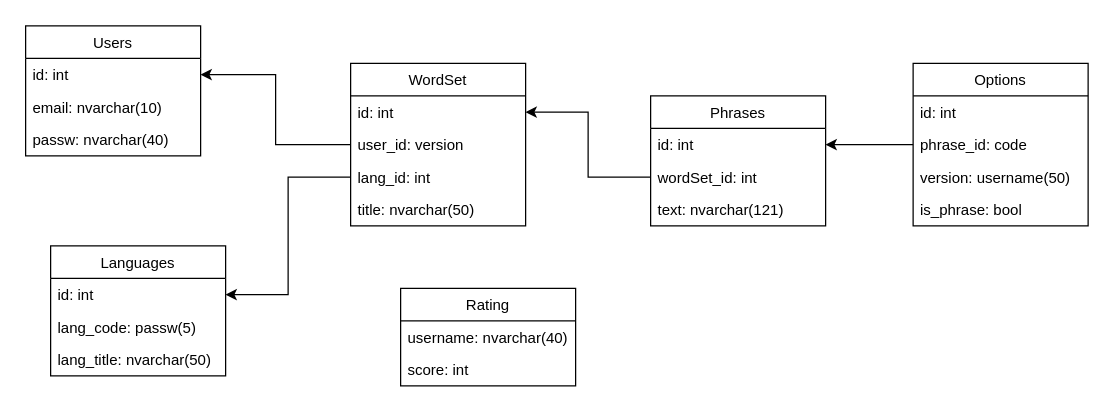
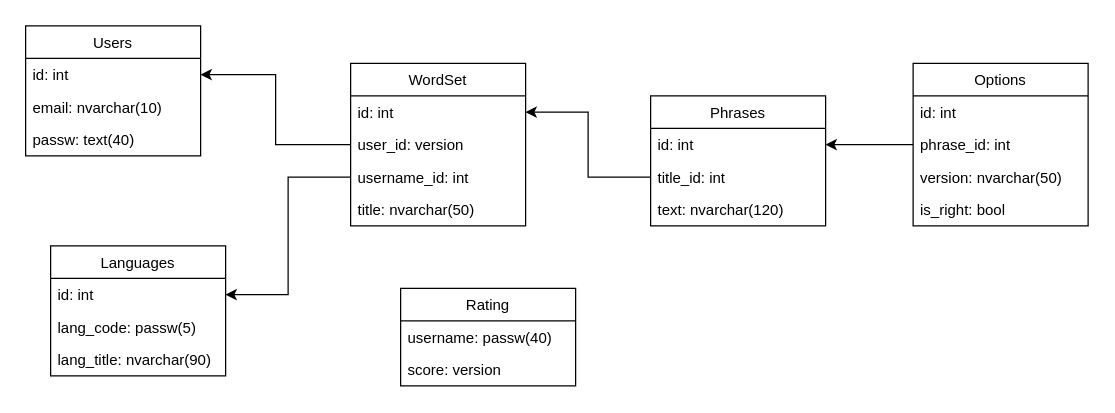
- <mxCell id="5" value="passw: nvarchar(40)" style="text;strokeColor=none;fillColor=none;align=left;verticalAlign=top;spacingLeft=4;spacingRight=4;overflow=hidden;rotatable=0;points=[[0,0.5],[1,0.5]];portConstraint=eastwest;" vertex="1" parent="2"><mxGeometry y="78" width="140" height="26" as="geometry" /></mxCell>
+ <mxCell id="5" value="passw: text(40)" style="text;strokeColor=none;fillColor=none;align=left;verticalAlign=top;spacingLeft=4;spacingRight=4;overflow=hidden;rotatable=0;points=[[0,0.5],[1,0.5]];portConstraint=eastwest;" vertex="1" parent="2"><mxGeometry y="78" width="140" height="26" as="geometry" /></mxCell>
- <mxCell id="12" value="phrase_id: code" style="text;strokeColor=none;fillColor=none;align=left;verticalAlign=top;spacingLeft=4;spacingRight=4;overflow=hidden;rotatable=0;points=[[0,0.5],[1,0.5]];portConstraint=eastwest;" vertex="1" parent="10"><mxGeometry y="52" width="140" height="26" as="geometry" /></mxCell>
+ <mxCell id="12" value="phrase_id: int" style="text;strokeColor=none;fillColor=none;align=left;verticalAlign=top;spacingLeft=4;spacingRight=4;overflow=hidden;rotatable=0;points=[[0,0.5],[1,0.5]];portConstraint=eastwest;" vertex="1" parent="10"><mxGeometry y="52" width="140" height="26" as="geometry" /></mxCell>
- <mxCell id="23" value="lang_id: int" style="text;strokeColor=none;fillColor=none;align=left;verticalAlign=top;spacingLeft=4;spacingRight=4;overflow=hidden;rotatable=0;points=[[0,0.5],[1,0.5]];portConstraint=eastwest;" vertex="1" parent="20"><mxGeometry y="78" width="140" height="26" as="geometry" /></mxCell>
+ <mxCell id="23" value="username_id: int" style="text;strokeColor=none;fillColor=none;align=left;verticalAlign=top;spacingLeft=4;spacingRight=4;overflow=hidden;rotatable=0;points=[[0,0.5],[1,0.5]];portConstraint=eastwest;" vertex="1" parent="20"><mxGeometry y="78" width="140" height="26" as="geometry" /></mxCell>
- <mxCell id="8" value="wordSet_id: int" style="text;strokeColor=none;fillColor=none;align=left;verticalAlign=top;spacingLeft=4;spacingRight=4;overflow=hidden;rotatable=0;points=[[0,0.5],[1,0.5]];portConstraint=eastwest;" vertex="1" parent="6"><mxGeometry y="52" width="140" height="26" as="geometry" /></mxCell>
+ <mxCell id="8" value="title_id: int" style="text;strokeColor=none;fillColor=none;align=left;verticalAlign=top;spacingLeft=4;spacingRight=4;overflow=hidden;rotatable=0;points=[[0,0.5],[1,0.5]];portConstraint=eastwest;" vertex="1" parent="6"><mxGeometry y="52" width="140" height="26" as="geometry" /></mxCell>
- <mxCell id="13" value="version: username(50)" style="text;strokeColor=none;fillColor=none;align=left;verticalAlign=top;spacingLeft=4;spacingRight=4;overflow=hidden;rotatable=0;points=[[0,0.5],[1,0.5]];portConstraint=eastwest;" vertex="1" parent="10"><mxGeometry y="78" width="140" height="26" as="geometry" /></mxCell>
+ <mxCell id="13" value="version: nvarchar(50)" style="text;strokeColor=none;fillColor=none;align=left;verticalAlign=top;spacingLeft=4;spacingRight=4;overflow=hidden;rotatable=0;points=[[0,0.5],[1,0.5]];portConstraint=eastwest;" vertex="1" parent="10"><mxGeometry y="78" width="140" height="26" as="geometry" /></mxCell>
- <mxCell id="9" value="text: nvarchar(121)" style="text;strokeColor=none;fillColor=none;align=left;verticalAlign=top;spacingLeft=4;spacingRight=4;overflow=hidden;rotatable=0;points=[[0,0.5],[1,0.5]];portConstraint=eastwest;" vertex="1" parent="6"><mxGeometry y="78" width="140" height="26" as="geometry" /></mxCell>
+ <mxCell id="9" value="text: nvarchar(120)" style="text;strokeColor=none;fillColor=none;align=left;verticalAlign=top;spacingLeft=4;spacingRight=4;overflow=hidden;rotatable=0;points=[[0,0.5],[1,0.5]];portConstraint=eastwest;" vertex="1" parent="6"><mxGeometry y="78" width="140" height="26" as="geometry" /></mxCell>
- <mxCell id="14" value="is_phrase: bool" style="text;strokeColor=none;fillColor=none;align=left;verticalAlign=top;spacingLeft=4;spacingRight=4;overflow=hidden;rotatable=0;points=[[0,0.5],[1,0.5]];portConstraint=eastwest;" vertex="1" parent="10"><mxGeometry y="104" width="140" height="26" as="geometry" /></mxCell>
+ <mxCell id="14" value="is_right: bool" style="text;strokeColor=none;fillColor=none;align=left;verticalAlign=top;spacingLeft=4;spacingRight=4;overflow=hidden;rotatable=0;points=[[0,0.5],[1,0.5]];portConstraint=eastwest;" vertex="1" parent="10"><mxGeometry y="104" width="140" height="26" as="geometry" /></mxCell>
- <mxCell id="29" value="username: nvarchar(40)" style="text;strokeColor=none;fillColor=none;align=left;verticalAlign=top;spacingLeft=4;spacingRight=4;overflow=hidden;rotatable=0;points=[[0,0.5],[1,0.5]];portConstraint=eastwest;" vertex="1" parent="28"><mxGeometry y="26" width="140" height="26" as="geometry" /></mxCell>
+ <mxCell id="29" value="username: passw(40)" style="text;strokeColor=none;fillColor=none;align=left;verticalAlign=top;spacingLeft=4;spacingRight=4;overflow=hidden;rotatable=0;points=[[0,0.5],[1,0.5]];portConstraint=eastwest;" vertex="1" parent="28"><mxGeometry y="26" width="140" height="26" as="geometry" /></mxCell>
- <mxCell id="18" value="lang_title: nvarchar(50)" style="text;strokeColor=none;fillColor=none;align=left;verticalAlign=top;spacingLeft=4;spacingRight=4;overflow=hidden;rotatable=0;points=[[0,0.5],[1,0.5]];portConstraint=eastwest;" vertex="1" parent="15"><mxGeometry y="78" width="140" height="26" as="geometry" /></mxCell>
+ <mxCell id="18" value="lang_title: nvarchar(90)" style="text;strokeColor=none;fillColor=none;align=left;verticalAlign=top;spacingLeft=4;spacingRight=4;overflow=hidden;rotatable=0;points=[[0,0.5],[1,0.5]];portConstraint=eastwest;" vertex="1" parent="15"><mxGeometry y="78" width="140" height="26" as="geometry" /></mxCell>
- <mxCell id="30" value="score: int" style="text;strokeColor=none;fillColor=none;align=left;verticalAlign=top;spacingLeft=4;spacingRight=4;overflow=hidden;rotatable=0;points=[[0,0.5],[1,0.5]];portConstraint=eastwest;" vertex="1" parent="28"><mxGeometry y="52" width="140" height="26" as="geometry" /></mxCell>
+ <mxCell id="30" value="score: version" style="text;strokeColor=none;fillColor=none;align=left;verticalAlign=top;spacingLeft=4;spacingRight=4;overflow=hidden;rotatable=0;points=[[0,0.5],[1,0.5]];portConstraint=eastwest;" vertex="1" parent="28"><mxGeometry y="52" width="140" height="26" as="geometry" /></mxCell>
